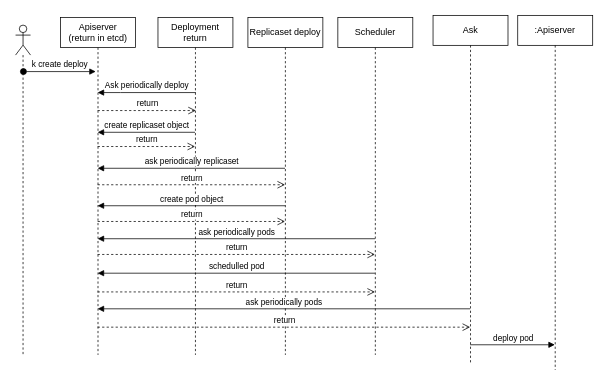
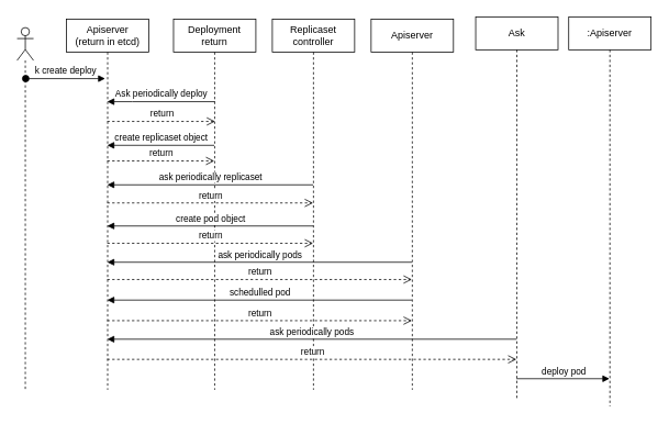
- <mxCell id="10" value="Replicaset deploy" style="shape=umlLifeline;perimeter=lifelinePerimeter;whiteSpace=wrap;html=1;container=1;collapsible=0;recursiveResize=0;outlineConnect=0;" vertex="1" parent="1"><mxGeometry x="330" y="23" width="100" height="450" as="geometry" /></mxCell>
+ <mxCell id="10" value="Replicaset controller" style="shape=umlLifeline;perimeter=lifelinePerimeter;whiteSpace=wrap;html=1;container=1;collapsible=0;recursiveResize=0;outlineConnect=0;" vertex="1" parent="1"><mxGeometry x="330" y="23" width="100" height="450" as="geometry" /></mxCell>
- <mxCell id="15" value="Scheduler" style="shape=umlLifeline;perimeter=lifelinePerimeter;whiteSpace=wrap;html=1;container=1;collapsible=0;recursiveResize=0;outlineConnect=0;" vertex="1" parent="1"><mxGeometry x="450" y="23" width="100" height="450" as="geometry" /></mxCell>
+ <mxCell id="15" value="Apiserver" style="shape=umlLifeline;perimeter=lifelinePerimeter;whiteSpace=wrap;html=1;container=1;collapsible=0;recursiveResize=0;outlineConnect=0;" vertex="1" parent="1"><mxGeometry x="450" y="23" width="100" height="450" as="geometry" /></mxCell>
